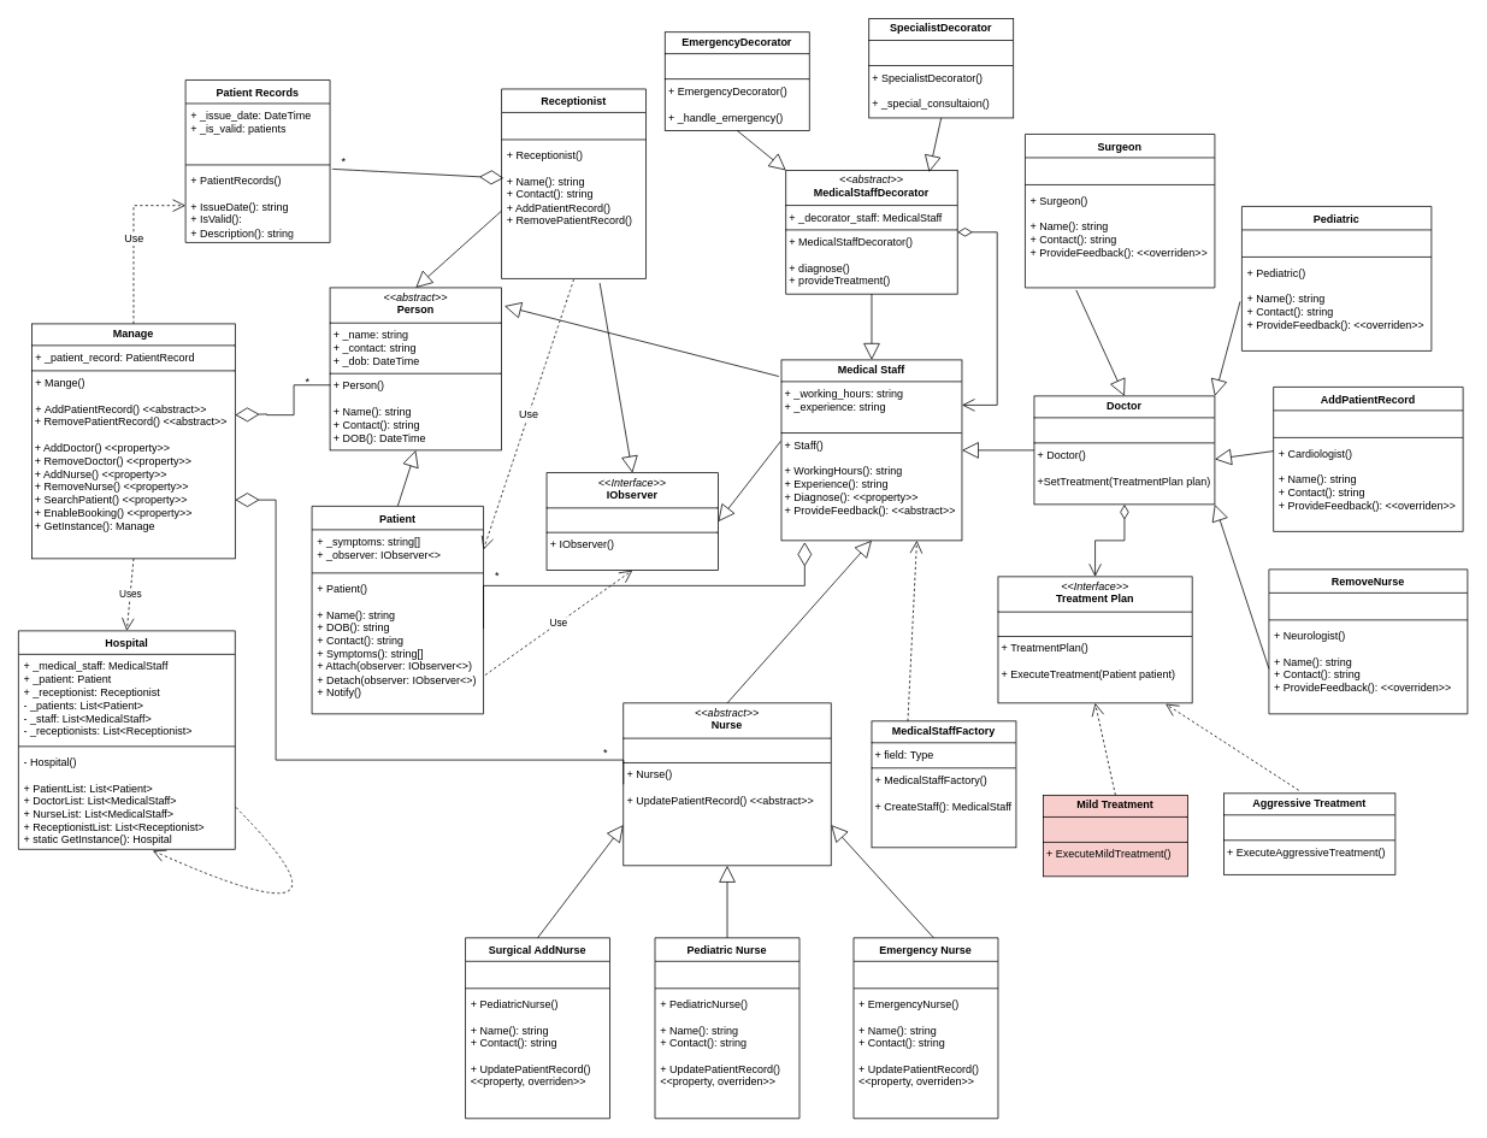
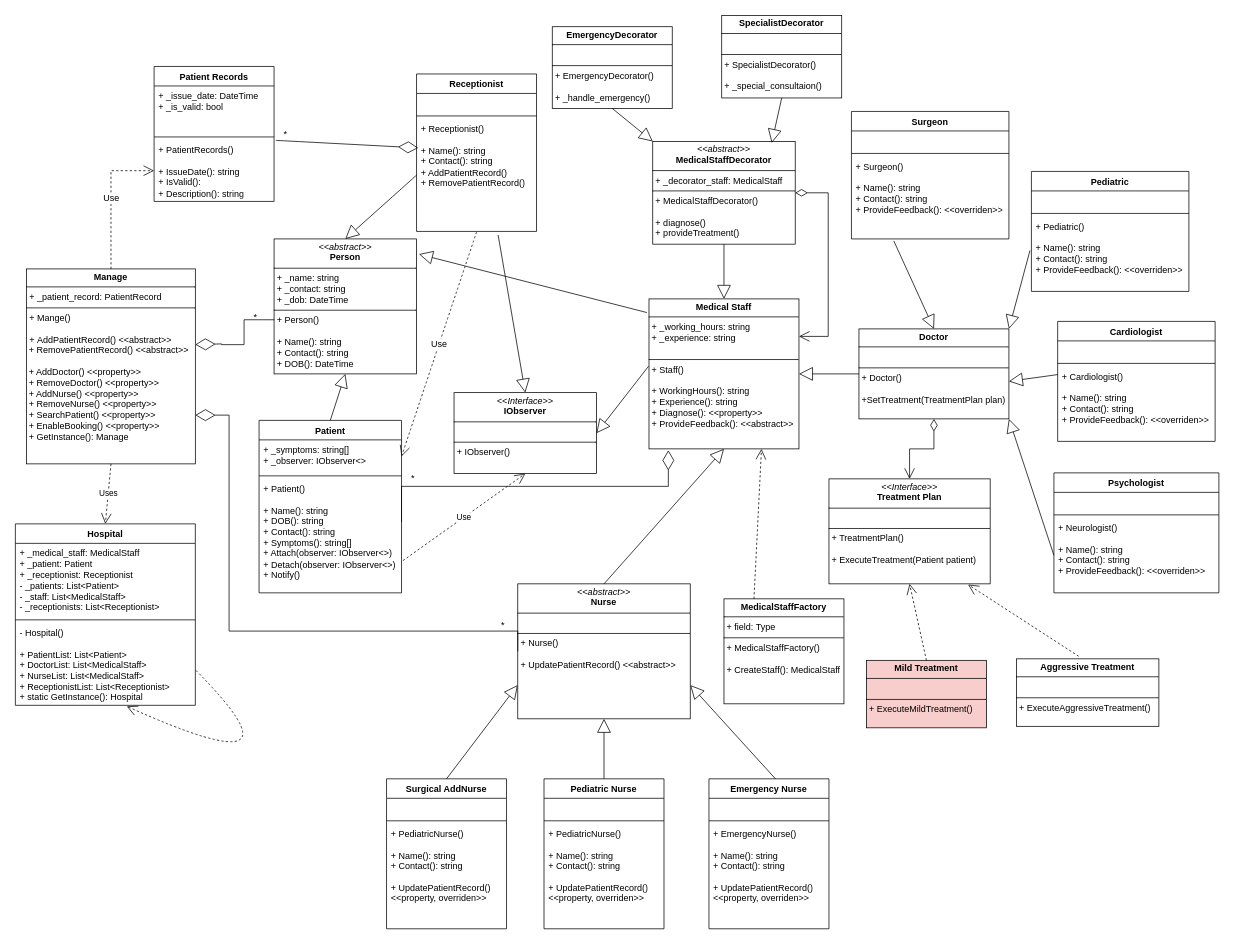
- <mxCell id="40" value="+ _issue_date: DateTime&lt;div&gt;+ _is_valid: patients&lt;/div&gt;" style="text;strokeColor=none;fillColor=none;align=left;verticalAlign=top;spacingLeft=4;spacingRight=4;overflow=hidden;rotatable=0;points=[[0,0.5],[1,0.5]];portConstraint=eastwest;whiteSpace=wrap;html=1;" parent="39" vertex="1"><mxGeometry y="26" width="160" height="64" as="geometry" /></mxCell>
+ <mxCell id="40" value="+ _issue_date: DateTime&lt;div&gt;+ _is_valid: bool&lt;/div&gt;" style="text;strokeColor=none;fillColor=none;align=left;verticalAlign=top;spacingLeft=4;spacingRight=4;overflow=hidden;rotatable=0;points=[[0,0.5],[1,0.5]];portConstraint=eastwest;whiteSpace=wrap;html=1;" parent="39" vertex="1"><mxGeometry y="26" width="160" height="64" as="geometry" /></mxCell>
- <mxCell id="27" value="AddPatientRecord" style="swimlane;fontStyle=1;align=center;verticalAlign=top;childLayout=stackLayout;horizontal=1;startSize=26;horizontalStack=0;resizeParent=1;resizeParentMax=0;resizeLast=0;collapsible=1;marginBottom=0;whiteSpace=wrap;html=1;" parent="1" vertex="1"><mxGeometry x="1410" y="428" width="210" height="160" as="geometry" /></mxCell>
+ <mxCell id="27" value="Cardiologist" style="swimlane;fontStyle=1;align=center;verticalAlign=top;childLayout=stackLayout;horizontal=1;startSize=26;horizontalStack=0;resizeParent=1;resizeParentMax=0;resizeLast=0;collapsible=1;marginBottom=0;whiteSpace=wrap;html=1;" parent="1" vertex="1"><mxGeometry x="1410" y="428" width="210" height="160" as="geometry" /></mxCell>
- <mxCell id="11" value="RemoveNurse" style="swimlane;fontStyle=1;align=center;verticalAlign=top;childLayout=stackLayout;horizontal=1;startSize=26;horizontalStack=0;resizeParent=1;resizeParentMax=0;resizeLast=0;collapsible=1;marginBottom=0;whiteSpace=wrap;html=1;" parent="1" vertex="1"><mxGeometry x="1405" y="630" width="220" height="160" as="geometry" /></mxCell>
+ <mxCell id="11" value="Psychologist" style="swimlane;fontStyle=1;align=center;verticalAlign=top;childLayout=stackLayout;horizontal=1;startSize=26;horizontalStack=0;resizeParent=1;resizeParentMax=0;resizeLast=0;collapsible=1;marginBottom=0;whiteSpace=wrap;html=1;" parent="1" vertex="1"><mxGeometry x="1405" y="630" width="220" height="160" as="geometry" /></mxCell>
